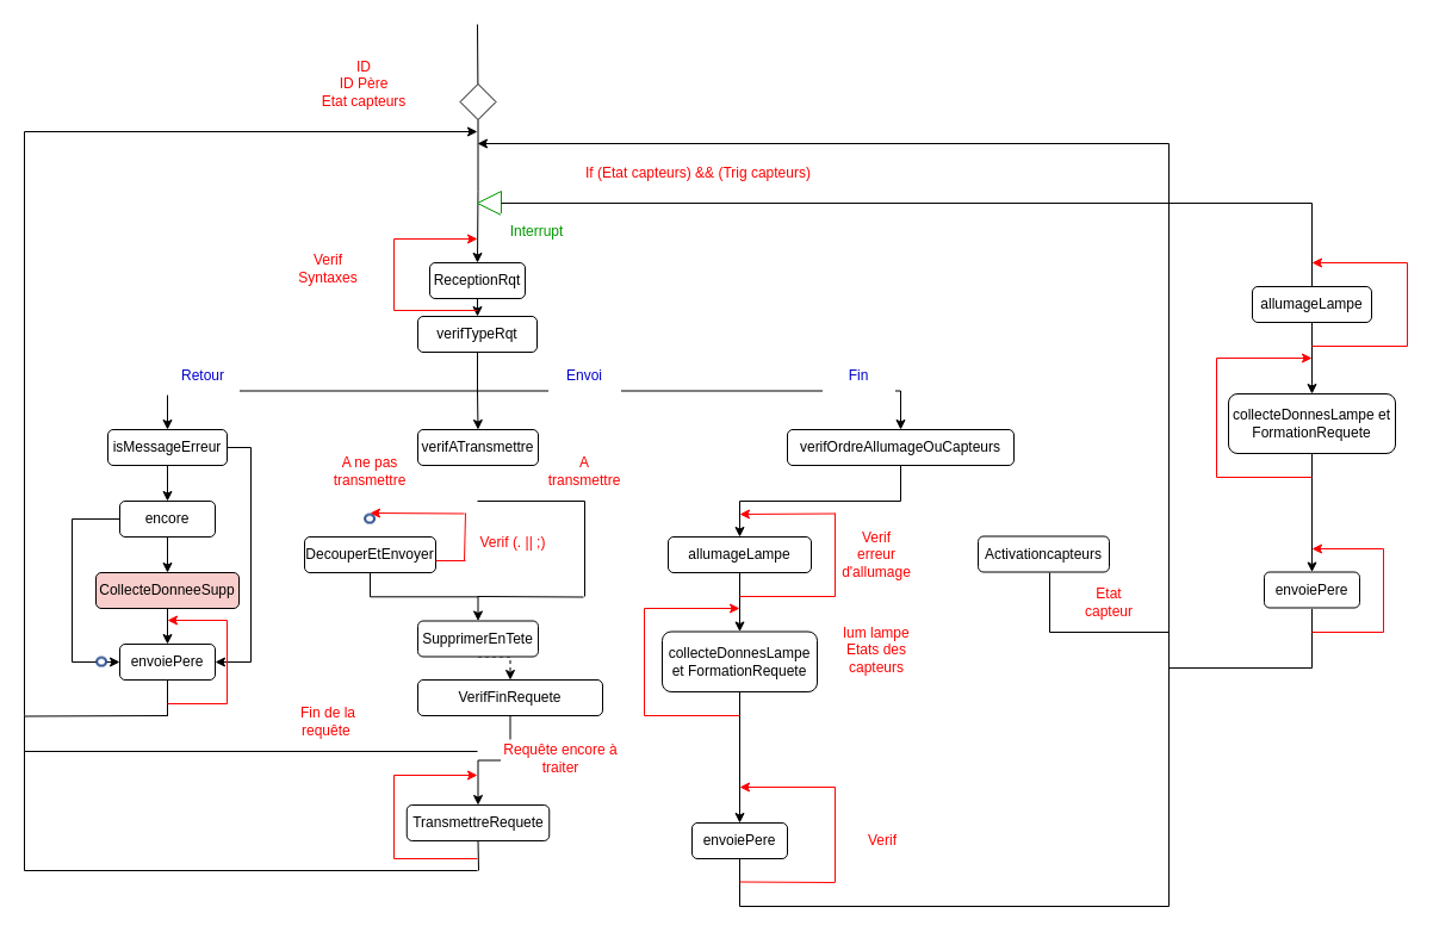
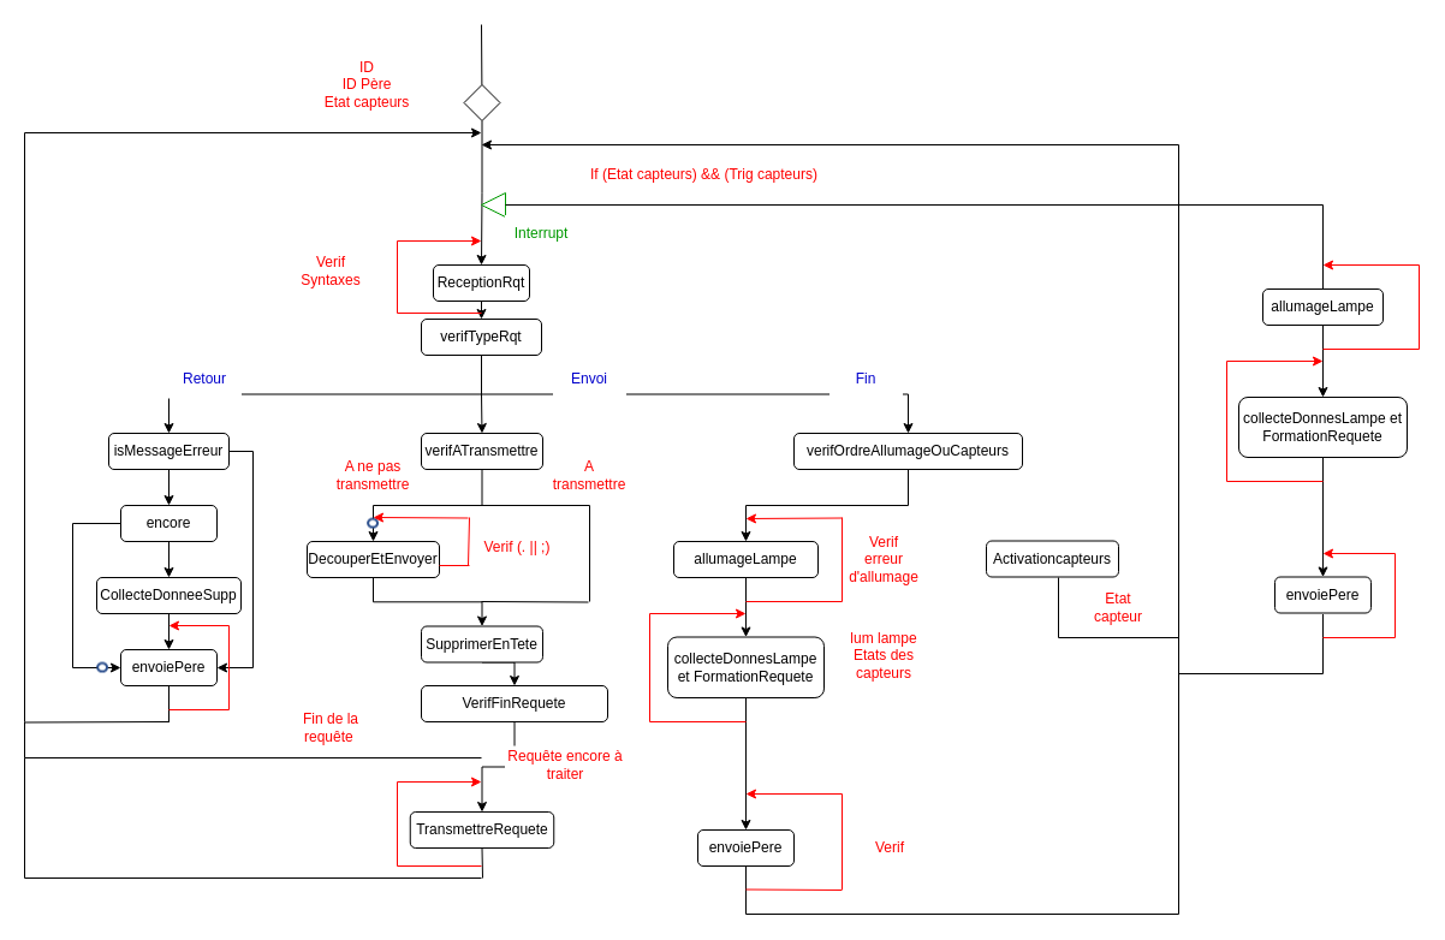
+ <mxCell id="27" style="edgeStyle=orthogonalEdgeStyle;rounded=0;orthogonalLoop=1;jettySize=auto;html=1;exitX=0.5;exitY=1;exitDx=0;exitDy=0;entryX=0.5;entryY=0;entryDx=0;entryDy=0;" parent="1" source="28" target="30" edge="1"><mxGeometry relative="1" as="geometry" /></mxCell>
- <mxCell id="16" value="CollecteDonneeSupp" style="rounded=1;whiteSpace=wrap;html=1;fillColor=#f8cecc;" parent="1" vertex="1"><mxGeometry x="80" y="480" width="120" height="30" as="geometry" /></mxCell>
+ <mxCell id="16" value="CollecteDonneeSupp" style="rounded=1;whiteSpace=wrap;html=1;" parent="1" vertex="1"><mxGeometry x="80" y="480" width="120" height="30" as="geometry" /></mxCell>
- <mxCell id="32" style="edgeStyle=orthogonalEdgeStyle;rounded=0;orthogonalLoop=1;jettySize=auto;html=1;exitX=0.5;exitY=1;exitDx=0;exitDy=0;entryX=0.5;entryY=0;entryDx=0;entryDy=0;strokeColor=#000000;dashed=1;" parent="1" source="33" target="41" edge="1"><mxGeometry relative="1" as="geometry" /></mxCell>
+ <mxCell id="32" style="edgeStyle=orthogonalEdgeStyle;rounded=0;orthogonalLoop=1;jettySize=auto;html=1;exitX=0.5;exitY=1;exitDx=0;exitDy=0;entryX=0.5;entryY=0;entryDx=0;entryDy=0;strokeColor=#000000;" parent="1" source="33" target="41" edge="1"><mxGeometry relative="1" as="geometry" /></mxCell>
